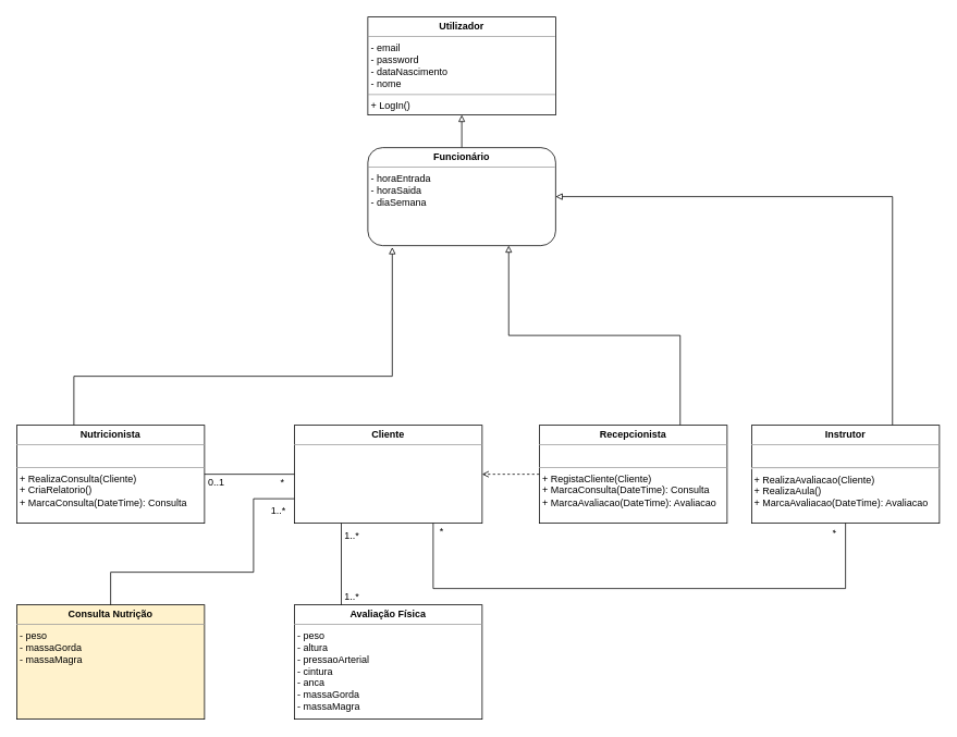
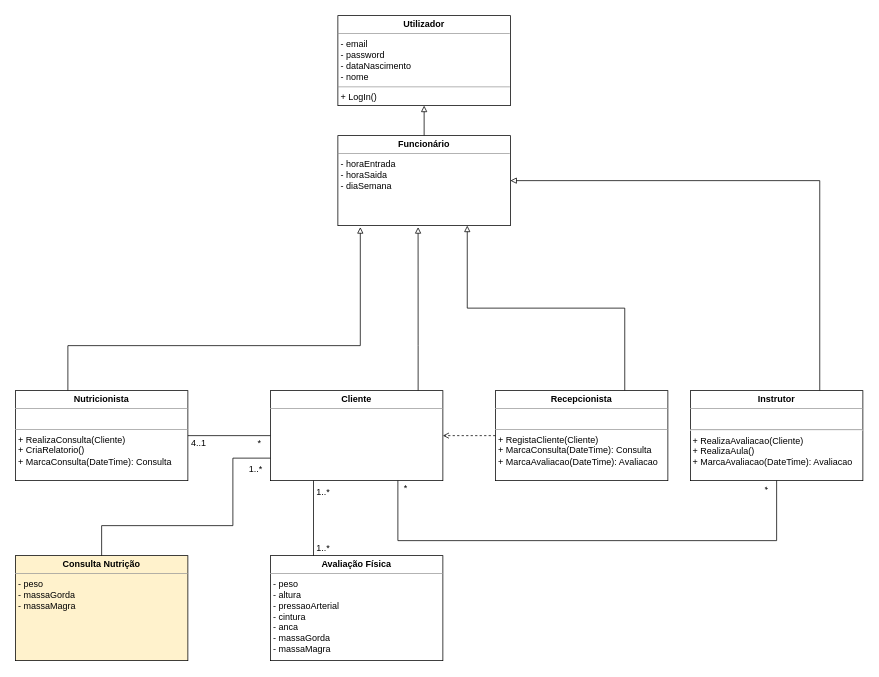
- <mxCell id="20" value="&lt;p style=&quot;margin: 0px ; margin-top: 4px ; text-align: center&quot;&gt;&lt;b&gt;Funcionário&lt;/b&gt;&lt;/p&gt;&lt;hr size=&quot;1&quot;&gt;&lt;p style=&quot;margin: 0px ; margin-left: 4px&quot;&gt;- horaEntrada&lt;/p&gt;&lt;p style=&quot;margin: 0px ; margin-left: 4px&quot;&gt;- horaSaida&lt;/p&gt;&lt;p style=&quot;margin: 0px ; margin-left: 4px&quot;&gt;- diaSemana&lt;/p&gt;" style="verticalAlign=top;align=left;overflow=fill;fontSize=12;fontFamily=Helvetica;html=1;rounded=1;" parent="1" vertex="1"><mxGeometry x="450" y="180" width="230" height="120" as="geometry" /></mxCell>
+ <mxCell id="20" value="&lt;p style=&quot;margin: 0px ; margin-top: 4px ; text-align: center&quot;&gt;&lt;b&gt;Funcionário&lt;/b&gt;&lt;/p&gt;&lt;hr size=&quot;1&quot;&gt;&lt;p style=&quot;margin: 0px ; margin-left: 4px&quot;&gt;- horaEntrada&lt;/p&gt;&lt;p style=&quot;margin: 0px ; margin-left: 4px&quot;&gt;- horaSaida&lt;/p&gt;&lt;p style=&quot;margin: 0px ; margin-left: 4px&quot;&gt;- diaSemana&lt;/p&gt;" style="verticalAlign=top;align=left;overflow=fill;fontSize=12;fontFamily=Helvetica;html=1;" parent="1" vertex="1"><mxGeometry x="450" y="180" width="230" height="120" as="geometry" /></mxCell>
+ <mxCell id="4" style="edgeStyle=orthogonalEdgeStyle;rounded=0;orthogonalLoop=1;jettySize=auto;html=1;entryX=0.465;entryY=1.017;entryDx=0;entryDy=0;entryPerimeter=0;endArrow=block;endFill=0;" edge="1" parent="1" source="5" target="20"><mxGeometry relative="1" as="geometry"><Array as="points"><mxPoint x="557" y="460" /><mxPoint x="557" y="460" /></Array></mxGeometry></mxCell>
- <mxCell id="7" value="0..1" style="text;html=1;align=center;verticalAlign=middle;resizable=0;points=[];autosize=1;strokeColor=none;fillColor=none;" parent="1" vertex="1"><mxGeometry x="244" y="580" width="40" height="20" as="geometry" /></mxCell>
+ <mxCell id="7" value="4..1" style="text;html=1;align=center;verticalAlign=middle;resizable=0;points=[];autosize=1;strokeColor=none;fillColor=none;" parent="1" vertex="1"><mxGeometry x="244" y="580" width="40" height="20" as="geometry" /></mxCell>
